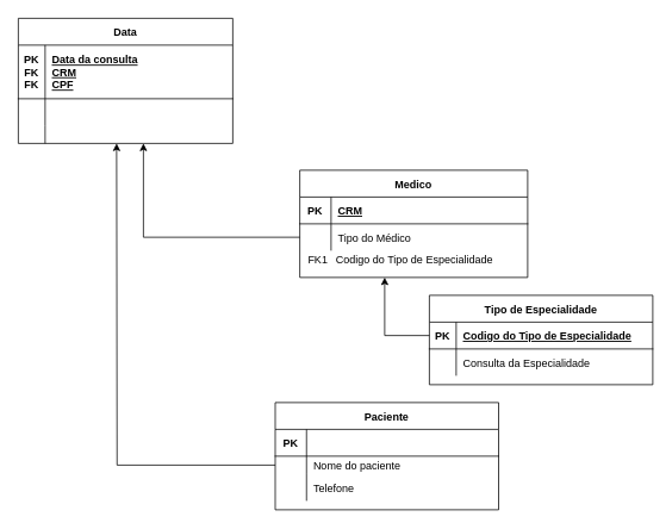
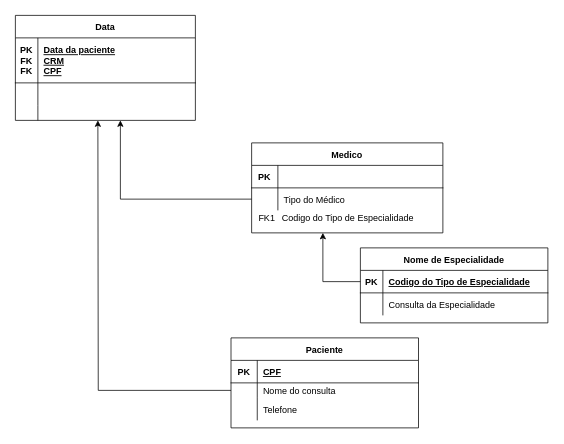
- <mxCell id="15" value="Data da consulta&#10;CRM&#10;CPF" style="shape=partialRectangle;overflow=hidden;connectable=0;fillColor=none;top=0;left=0;bottom=0;right=0;align=left;spacingLeft=6;fontStyle=5;" vertex="1" parent="13"><mxGeometry x="30" width="210" height="60" as="geometry"><mxRectangle width="210" height="60" as="alternateBounds" /></mxGeometry></mxCell>
+ <mxCell id="15" value="Data da paciente&#10;CRM&#10;CPF" style="shape=partialRectangle;overflow=hidden;connectable=0;fillColor=none;top=0;left=0;bottom=0;right=0;align=left;spacingLeft=6;fontStyle=5;" vertex="1" parent="13"><mxGeometry x="30" width="210" height="60" as="geometry"><mxRectangle width="210" height="60" as="alternateBounds" /></mxGeometry></mxCell>
- <mxCell id="25" value="CRM" style="shape=partialRectangle;overflow=hidden;connectable=0;fillColor=none;top=0;left=0;bottom=0;right=0;align=left;spacingLeft=6;fontStyle=5;" vertex="1" parent="23"><mxGeometry x="35" width="220" height="30" as="geometry"><mxRectangle width="220" height="30" as="alternateBounds" /></mxGeometry></mxCell>
- <mxCell id="29" value="Tipo de Especialidade" style="shape=table;startSize=30;container=1;collapsible=1;childLayout=tableLayout;fixedRows=1;rowLines=0;fontStyle=1;align=center;resizeLast=1;" vertex="1" parent="1"><mxGeometry x="480" y="330" width="250" height="100" as="geometry" /></mxCell>
+ <mxCell id="29" value="Nome de Especialidade" style="shape=table;startSize=30;container=1;collapsible=1;childLayout=tableLayout;fixedRows=1;rowLines=0;fontStyle=1;align=center;resizeLast=1;" vertex="1" parent="1"><mxGeometry x="480" y="330" width="250" height="100" as="geometry" /></mxCell>
+ <mxCell id="5" value="CPF" style="shape=partialRectangle;overflow=hidden;connectable=0;fillColor=none;top=0;left=0;bottom=0;right=0;align=left;spacingLeft=6;fontStyle=5;" vertex="1" parent="3"><mxGeometry x="35" width="215" height="30" as="geometry"><mxRectangle width="215" height="30" as="alternateBounds" /></mxGeometry></mxCell>
- <mxCell id="8" value="Nome do paciente" style="shape=partialRectangle;overflow=hidden;connectable=0;fillColor=none;top=0;left=0;bottom=0;right=0;align=left;spacingLeft=6;" vertex="1" parent="6"><mxGeometry x="35" width="215" height="20" as="geometry"><mxRectangle width="215" height="20" as="alternateBounds" /></mxGeometry></mxCell>
+ <mxCell id="8" value="Nome do consulta" style="shape=partialRectangle;overflow=hidden;connectable=0;fillColor=none;top=0;left=0;bottom=0;right=0;align=left;spacingLeft=6;" vertex="1" parent="6"><mxGeometry x="35" width="215" height="20" as="geometry"><mxRectangle width="215" height="20" as="alternateBounds" /></mxGeometry></mxCell>
